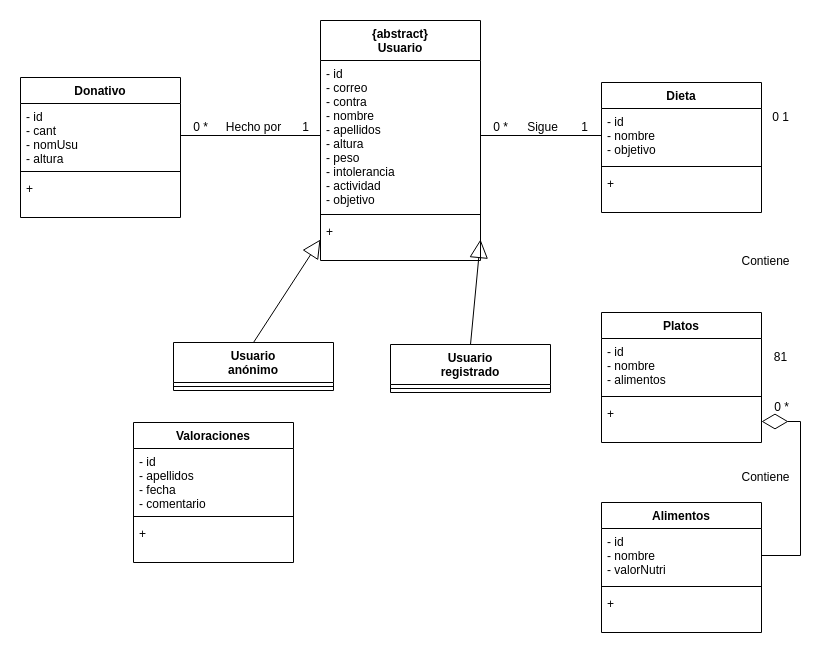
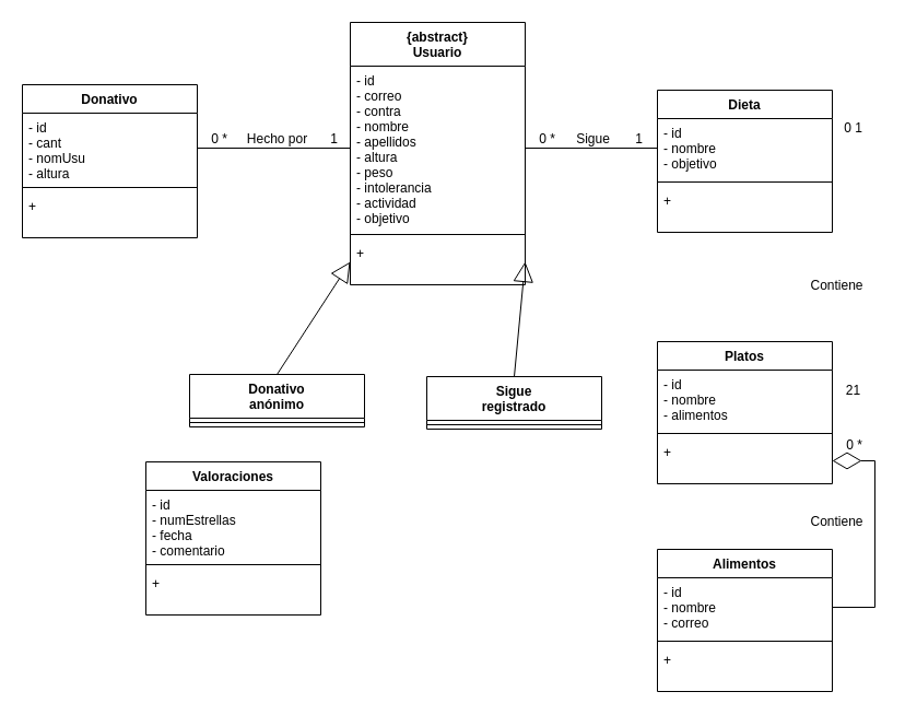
- <mxCell id="42" value="Usuario&#10;anónimo" style="swimlane;fontStyle=1;align=center;verticalAlign=top;childLayout=stackLayout;horizontal=1;startSize=40;horizontalStack=0;resizeParent=1;resizeParentMax=0;resizeLast=0;collapsible=1;marginBottom=0;" vertex="1" parent="1"><mxGeometry x="173" y="342" width="160" height="48" as="geometry" /></mxCell>
+ <mxCell id="42" value="Donativo&#10;anónimo" style="swimlane;fontStyle=1;align=center;verticalAlign=top;childLayout=stackLayout;horizontal=1;startSize=40;horizontalStack=0;resizeParent=1;resizeParentMax=0;resizeLast=0;collapsible=1;marginBottom=0;" vertex="1" parent="1"><mxGeometry x="173" y="342" width="160" height="48" as="geometry" /></mxCell>
- <mxCell id="40" value="Usuario&#10;registrado" style="swimlane;fontStyle=1;align=center;verticalAlign=top;childLayout=stackLayout;horizontal=1;startSize=40;horizontalStack=0;resizeParent=1;resizeParentMax=0;resizeLast=0;collapsible=1;marginBottom=0;" vertex="1" parent="1"><mxGeometry x="390" y="344" width="160" height="48" as="geometry" /></mxCell>
+ <mxCell id="40" value="Sigue&#10;registrado" style="swimlane;fontStyle=1;align=center;verticalAlign=top;childLayout=stackLayout;horizontal=1;startSize=40;horizontalStack=0;resizeParent=1;resizeParentMax=0;resizeLast=0;collapsible=1;marginBottom=0;" vertex="1" parent="1"><mxGeometry x="390" y="344" width="160" height="48" as="geometry" /></mxCell>
- <mxCell id="27" value="81" style="text;html=1;align=center;verticalAlign=middle;resizable=0;points=[];autosize=1;strokeColor=none;fillColor=none;fontSize=12;" vertex="1" parent="1"><mxGeometry x="760" y="342" width="40" height="30" as="geometry" /></mxCell>
+ <mxCell id="27" value="21" style="text;html=1;align=center;verticalAlign=middle;resizable=0;points=[];autosize=1;strokeColor=none;fillColor=none;fontSize=12;" vertex="1" parent="1"><mxGeometry x="760" y="342" width="40" height="30" as="geometry" /></mxCell>
- <mxCell id="34" value="- id&#10;- apellidos&#10;- fecha&#10;- comentario" style="text;strokeColor=none;fillColor=none;align=left;verticalAlign=top;spacingLeft=4;spacingRight=4;overflow=hidden;rotatable=0;points=[[0,0.5],[1,0.5]];portConstraint=eastwest;fontSize=12;spacing=2;spacingTop=0;spacingBottom=0;" vertex="1" parent="33"><mxGeometry y="26" width="160" height="64" as="geometry" /></mxCell>
+ <mxCell id="34" value="- id&#10;- numEstrellas&#10;- fecha&#10;- comentario" style="text;strokeColor=none;fillColor=none;align=left;verticalAlign=top;spacingLeft=4;spacingRight=4;overflow=hidden;rotatable=0;points=[[0,0.5],[1,0.5]];portConstraint=eastwest;fontSize=12;spacing=2;spacingTop=0;spacingBottom=0;" vertex="1" parent="33"><mxGeometry y="26" width="160" height="64" as="geometry" /></mxCell>
- <mxCell id="30" value="- id&#10;- nombre&#10;- valorNutri" style="text;strokeColor=none;fillColor=none;align=left;verticalAlign=top;spacingLeft=4;spacingRight=4;overflow=hidden;rotatable=0;points=[[0,0.5],[1,0.5]];portConstraint=eastwest;fontSize=12;spacing=2;spacingTop=0;spacingBottom=0;" vertex="1" parent="29"><mxGeometry y="26" width="160" height="54" as="geometry" /></mxCell>
+ <mxCell id="30" value="- id&#10;- nombre&#10;- correo" style="text;strokeColor=none;fillColor=none;align=left;verticalAlign=top;spacingLeft=4;spacingRight=4;overflow=hidden;rotatable=0;points=[[0,0.5],[1,0.5]];portConstraint=eastwest;fontSize=12;spacing=2;spacingTop=0;spacingBottom=0;" vertex="1" parent="29"><mxGeometry y="26" width="160" height="54" as="geometry" /></mxCell>
